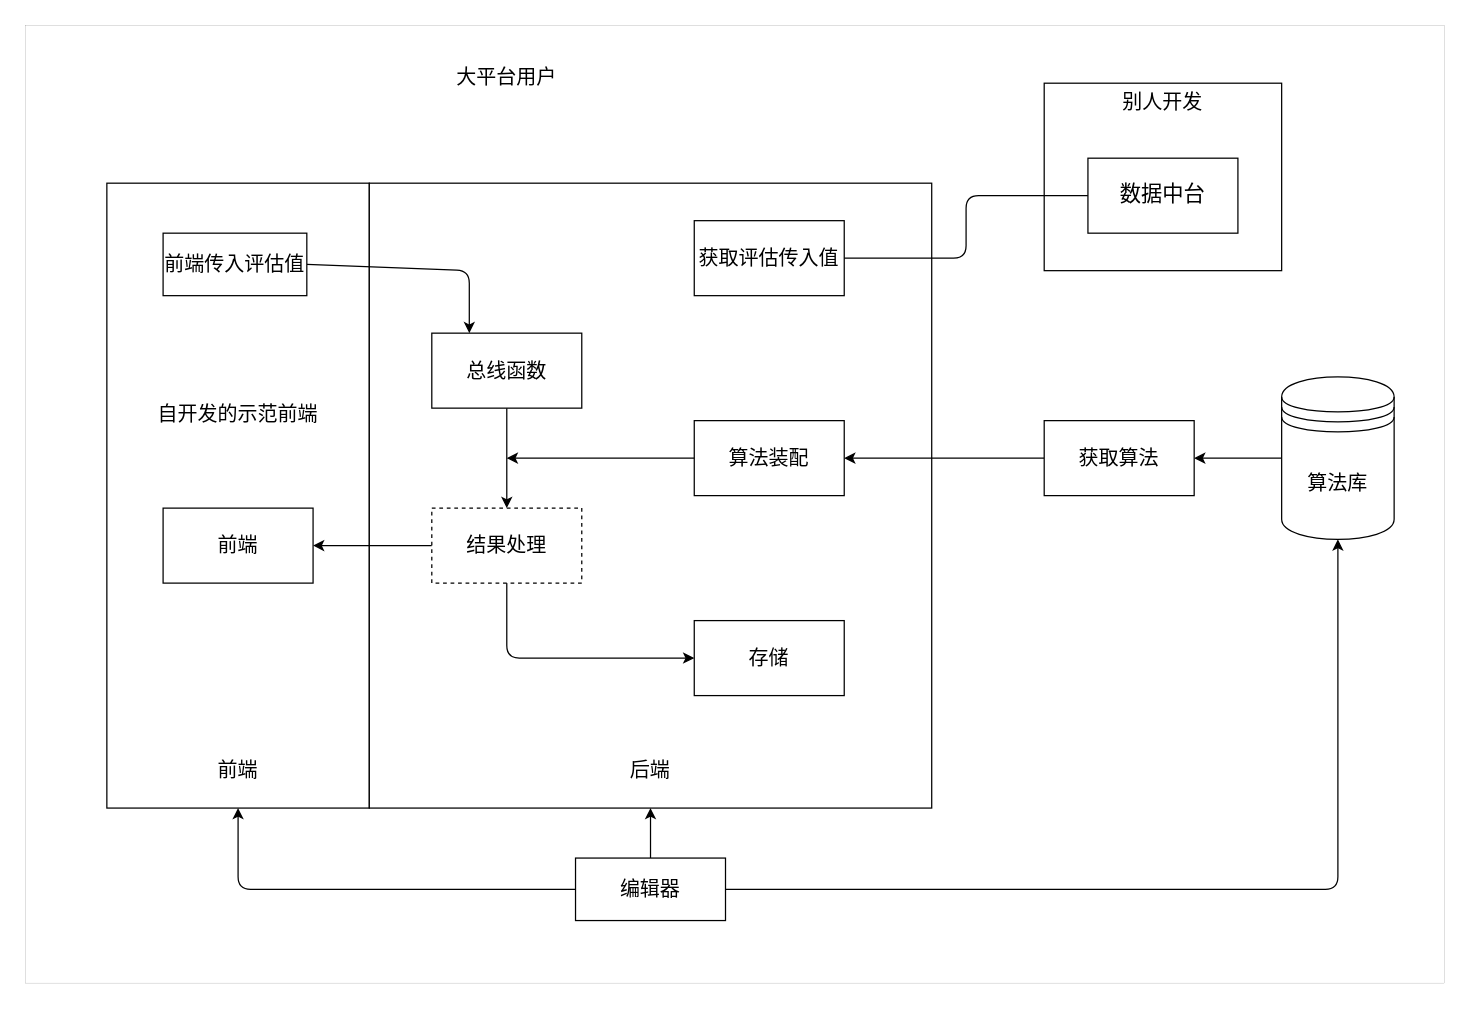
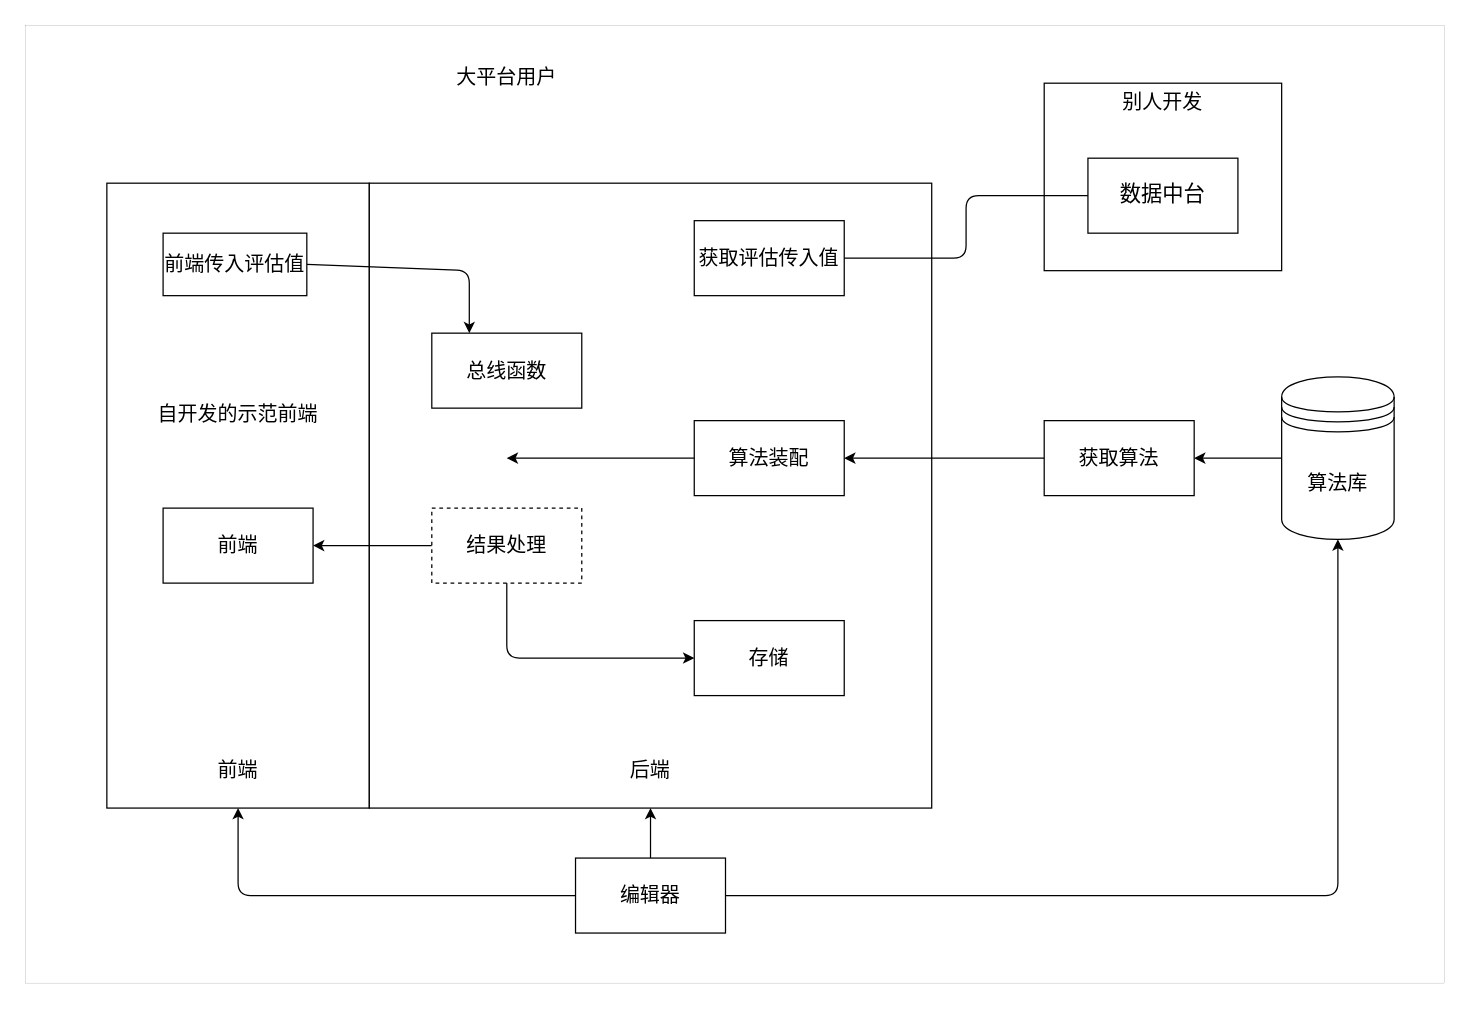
- <mxCell id="10" style="html=1;exitX=0.5;exitY=1;exitDx=0;exitDy=0;entryX=0.5;entryY=0;entryDx=0;entryDy=0;endArrow=classic;endFill=1;" edge="1" parent="1" source="11" target="14"><mxGeometry relative="1" as="geometry" /></mxCell>
- <mxCell id="25" value="&lt;font style=&quot;font-size: 16px;&quot;&gt;编辑器&lt;/font&gt;" style="rounded=0;whiteSpace=wrap;html=1;" vertex="1" parent="1"><mxGeometry x="460" y="686" width="120" height="50" as="geometry" /></mxCell>
+ <mxCell id="25" value="&lt;font style=&quot;font-size: 16px;&quot;&gt;编辑器&lt;/font&gt;" style="rounded=0;whiteSpace=wrap;html=1;" vertex="1" parent="1"><mxGeometry x="460" y="686" width="120" height="60" as="geometry" /></mxCell>
